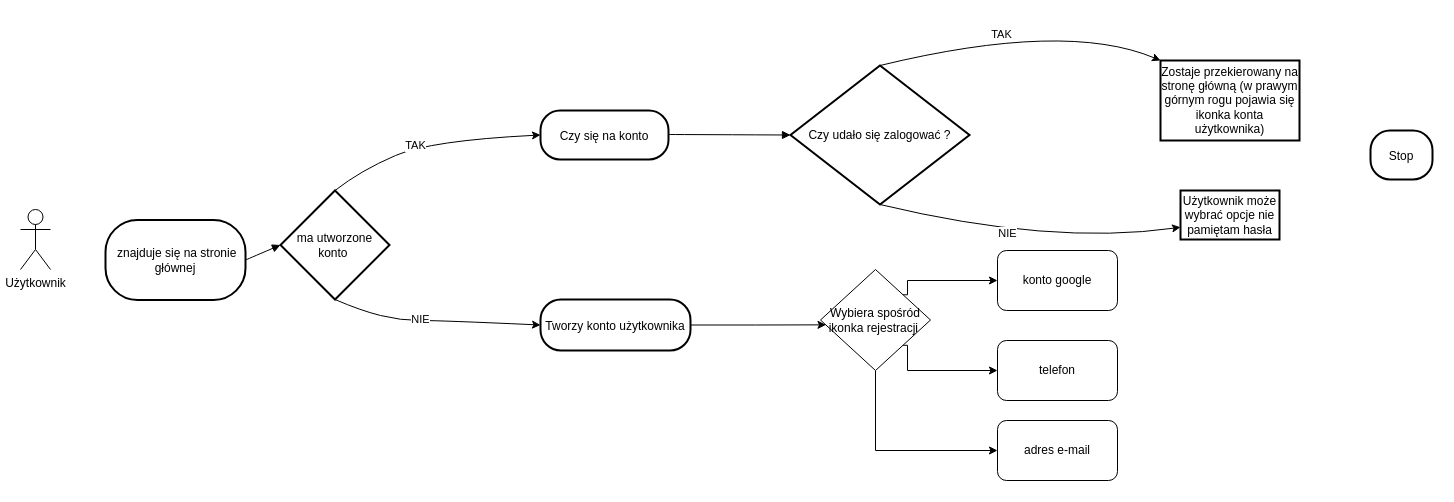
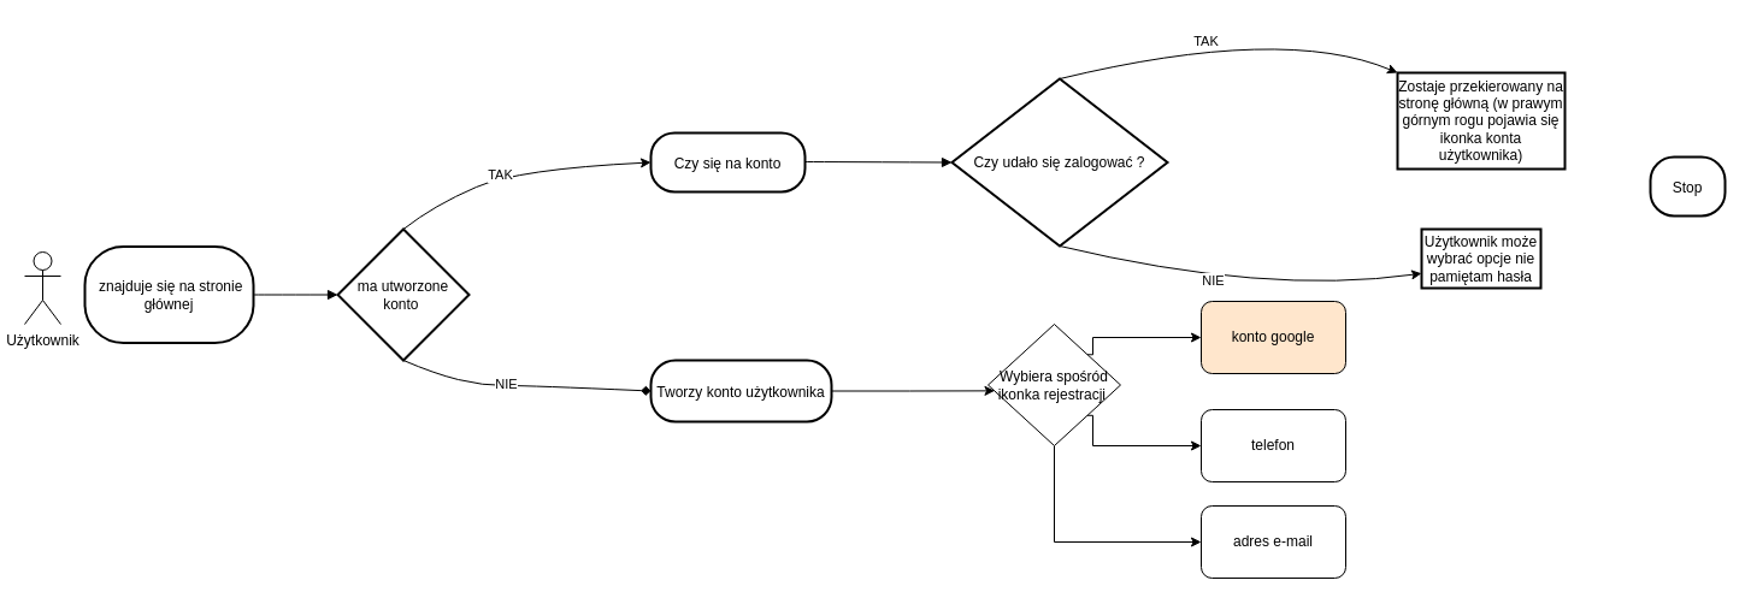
- <mxCell id="2" value=" znajduje się na stronie głównej" style="rounded=1;arcSize=40;strokeWidth=2;whiteSpace=wrap;" parent="1" vertex="1"><mxGeometry x="105" y="219.5" width="140" height="80" as="geometry" /></mxCell>
+ <mxCell id="2" value=" znajduje się na stronie głównej" style="rounded=1;arcSize=40;strokeWidth=2;whiteSpace=wrap;" parent="1" vertex="1"><mxGeometry x="70" y="204.5" width="140" height="80" as="geometry" /></mxCell>
- <mxCell id="25" value="konto google" style="rounded=1;whiteSpace=wrap;html=1;" parent="1" vertex="1"><mxGeometry x="997" y="250" width="120" height="60" as="geometry" /></mxCell>
+ <mxCell id="25" value="konto google" style="rounded=1;whiteSpace=wrap;html=1;fillColor=#ffe6cc;" parent="1" vertex="1"><mxGeometry x="997" y="250" width="120" height="60" as="geometry" /></mxCell>
- <mxCell id="14" value="" style="curved=1;endArrow=classic;html=1;rounded=0;exitX=0.5;exitY=1;exitDx=0;exitDy=0;entryX=0;entryY=0.5;entryDx=0;entryDy=0;" parent="1" source="3" target="16" edge="1"><mxGeometry width="50" height="50" relative="1" as="geometry"><mxPoint x="340" y="319" as="sourcePoint" /><mxPoint x="510" y="290" as="targetPoint" /><Array as="points"><mxPoint x="360" y="310" /><mxPoint x="400" y="320" /><mxPoint x="440" y="320" /></Array></mxGeometry></mxCell>
+ <mxCell id="14" value="" style="curved=1;endArrow=diamond;html=1;rounded=0;exitX=0.5;exitY=1;exitDx=0;exitDy=0;entryX=0;entryY=0.5;entryDx=0;entryDy=0;" parent="1" source="3" target="16" edge="1"><mxGeometry width="50" height="50" relative="1" as="geometry"><mxPoint x="340" y="319" as="sourcePoint" /><mxPoint x="510" y="290" as="targetPoint" /><Array as="points"><mxPoint x="360" y="310" /><mxPoint x="400" y="320" /><mxPoint x="440" y="320" /></Array></mxGeometry></mxCell>
